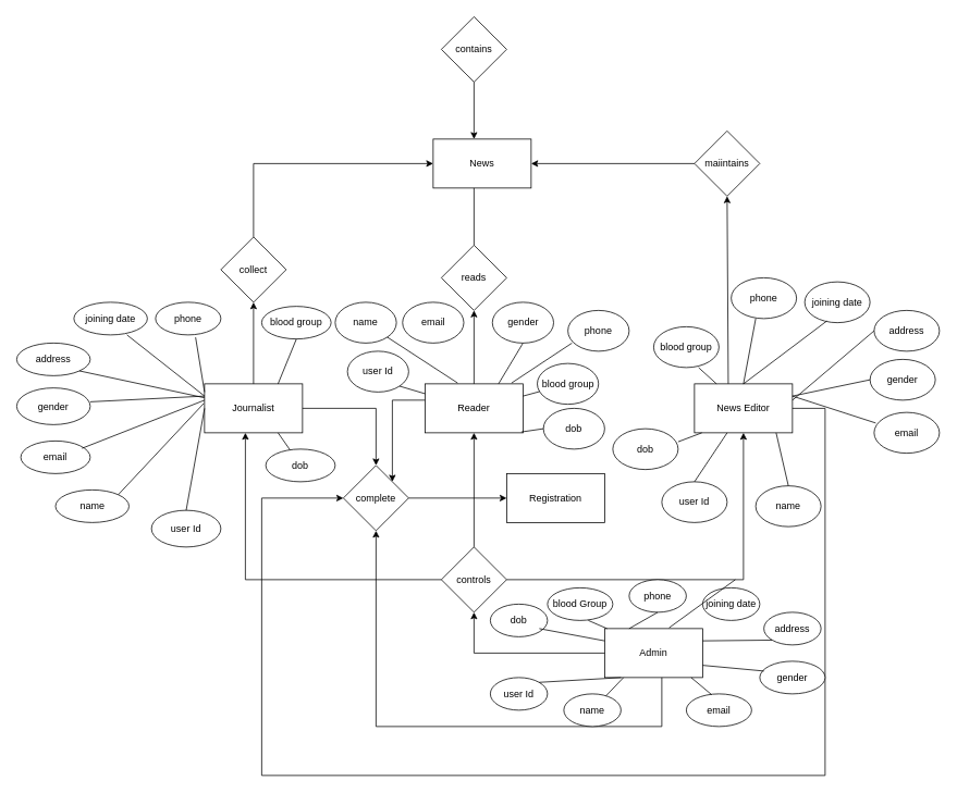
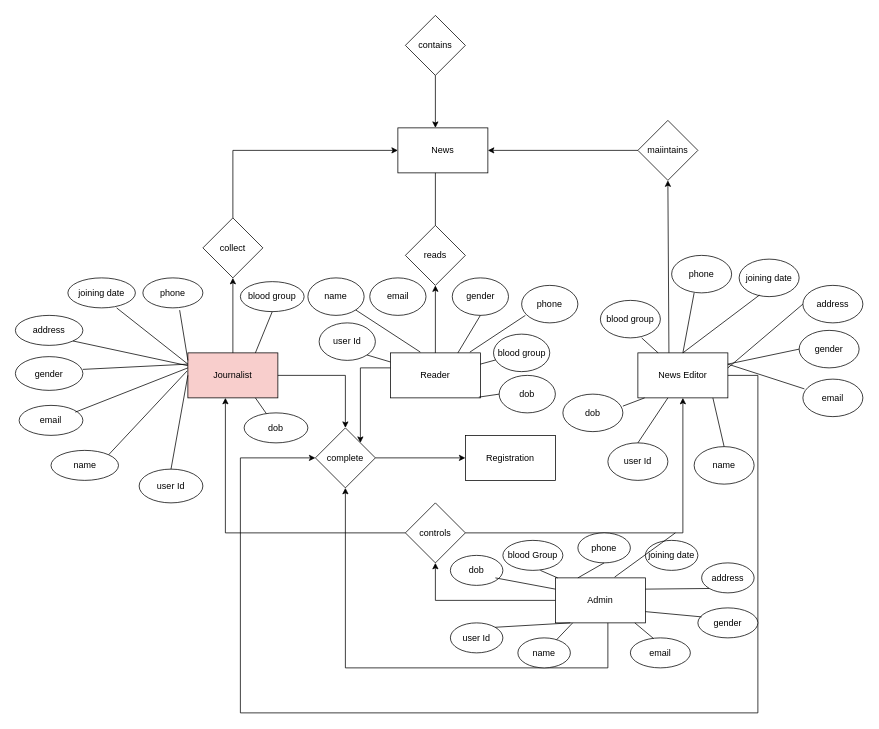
- <mxCell id="3" value="Journalist" style="rounded=0;whiteSpace=wrap;html=1;" vertex="1" parent="1"><mxGeometry x="250" y="470" width="120" height="60" as="geometry" /></mxCell>
+ <mxCell id="3" value="Journalist" style="rounded=0;whiteSpace=wrap;html=1;fillColor=#f8cecc;" vertex="1" parent="1"><mxGeometry x="250" y="470" width="120" height="60" as="geometry" /></mxCell>
- <mxCell id="26" value="" style="endArrow=classic;html=1;entryX=0.5;entryY=1;entryDx=0;entryDy=0;exitX=0.5;exitY=0;exitDx=0;exitDy=0;" edge="1" parent="1" source="11" target="7"><mxGeometry width="50" height="50" relative="1" as="geometry"><mxPoint x="560" y="640" as="sourcePoint" /><mxPoint x="610" y="590" as="targetPoint" /></mxGeometry></mxCell>
